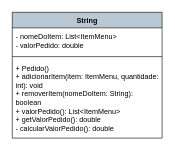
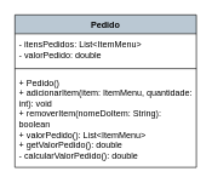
- <mxCell id="2" value="String" style="swimlane;fontStyle=1;align=center;verticalAlign=top;childLayout=stackLayout;horizontal=1;startSize=26;horizontalStack=0;resizeParent=1;resizeParentMax=0;resizeLast=0;collapsible=1;marginBottom=0;whiteSpace=wrap;html=1;fillColor=#BAC8D3;" vertex="1" parent="1"><mxGeometry x="20" y="20" width="250" height="210" as="geometry" /></mxCell>
+ <mxCell id="2" value="Pedido" style="swimlane;fontStyle=1;align=center;verticalAlign=top;childLayout=stackLayout;horizontal=1;startSize=26;horizontalStack=0;resizeParent=1;resizeParentMax=0;resizeLast=0;collapsible=1;marginBottom=0;whiteSpace=wrap;html=1;fillColor=#BAC8D3;" vertex="1" parent="1"><mxGeometry x="20" y="20" width="250" height="210" as="geometry" /></mxCell>
- <mxCell id="3" value="- nomeDoItem: List&amp;lt;ItemMenu&amp;gt;&lt;div&gt;- valorPedido: double&lt;br&gt;&lt;/div&gt;" style="text;strokeColor=none;fillColor=none;align=left;verticalAlign=middle;spacingLeft=4;spacingRight=4;overflow=hidden;rotatable=0;points=[[0,0.5],[1,0.5]];portConstraint=eastwest;whiteSpace=wrap;html=1;" vertex="1" parent="2"><mxGeometry y="26" width="250" height="44" as="geometry" /></mxCell>
+ <mxCell id="3" value="- itensPedidos: List&amp;lt;ItemMenu&amp;gt;&lt;div&gt;- valorPedido: double&lt;br&gt;&lt;/div&gt;" style="text;strokeColor=none;fillColor=none;align=left;verticalAlign=middle;spacingLeft=4;spacingRight=4;overflow=hidden;rotatable=0;points=[[0,0.5],[1,0.5]];portConstraint=eastwest;whiteSpace=wrap;html=1;" vertex="1" parent="2"><mxGeometry y="26" width="250" height="44" as="geometry" /></mxCell>
